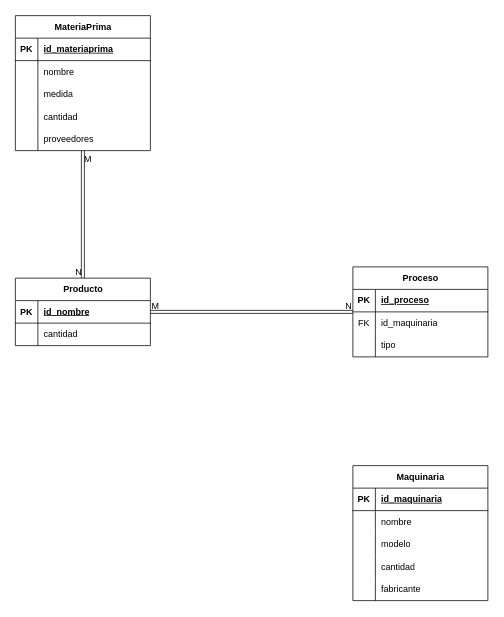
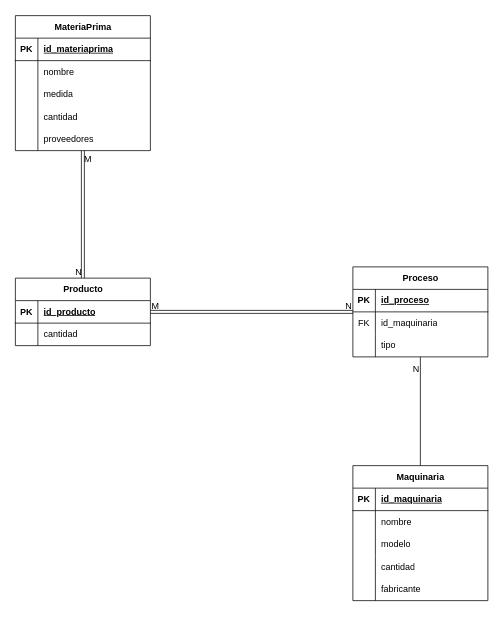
- <mxCell id="21" value="id_nombre" style="shape=partialRectangle;connectable=0;fillColor=none;top=0;left=0;bottom=0;right=0;align=left;spacingLeft=6;fontStyle=5;overflow=hidden;whiteSpace=wrap;html=1;" vertex="1" parent="19"><mxGeometry x="30" width="150" height="30" as="geometry"><mxRectangle width="150" height="30" as="alternateBounds" /></mxGeometry></mxCell>
+ <mxCell id="21" value="id_producto" style="shape=partialRectangle;connectable=0;fillColor=none;top=0;left=0;bottom=0;right=0;align=left;spacingLeft=6;fontStyle=5;overflow=hidden;whiteSpace=wrap;html=1;" vertex="1" parent="19"><mxGeometry x="30" width="150" height="30" as="geometry"><mxRectangle width="150" height="30" as="alternateBounds" /></mxGeometry></mxCell>
+ <mxCell id="57" value="" style="endArrow=none;html=1;rounded=0;" edge="1" parent="1" source="35" target="25"><mxGeometry relative="1" as="geometry"><mxPoint x="260" y="510" as="sourcePoint" /><mxPoint x="420" y="510" as="targetPoint" /></mxGeometry></mxCell>
+ <mxCell id="58" value="N" style="resizable=0;html=1;whiteSpace=wrap;align=right;verticalAlign=bottom;" connectable="0" vertex="1" parent="57"><mxGeometry x="1" relative="1" as="geometry"><mxPoint y="25" as="offset" /></mxGeometry></mxCell>
